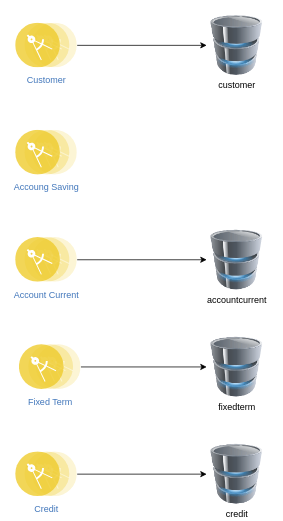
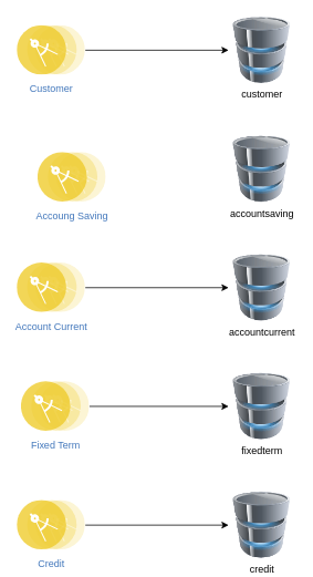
- <mxCell id="8" value="Accoung Saving" style="aspect=fixed;perimeter=ellipsePerimeter;html=1;align=center;shadow=0;dashed=0;fontColor=#4277BB;labelBackgroundColor=#ffffff;fontSize=12;spacingTop=3;image;image=img/lib/ibm/applications/microservice.svg;" vertex="1" parent="1"><mxGeometry x="20" y="173" width="82.2" height="60" as="geometry" /></mxCell>
+ <mxCell id="8" value="Accoung Saving" style="aspect=fixed;perimeter=ellipsePerimeter;html=1;align=center;shadow=0;dashed=0;fontColor=#4277BB;labelBackgroundColor=#ffffff;fontSize=12;spacingTop=3;image;image=img/lib/ibm/applications/microservice.svg;" vertex="1" parent="1"><mxGeometry x="45" y="183" width="82.2" height="60" as="geometry" /></mxCell>
+ <mxCell id="12" value="accountsaving" style="image;html=1;image=img/lib/clip_art/computers/Database_128x128.png" vertex="1" parent="1"><mxGeometry x="275" y="163" width="80" height="80" as="geometry" /></mxCell>
